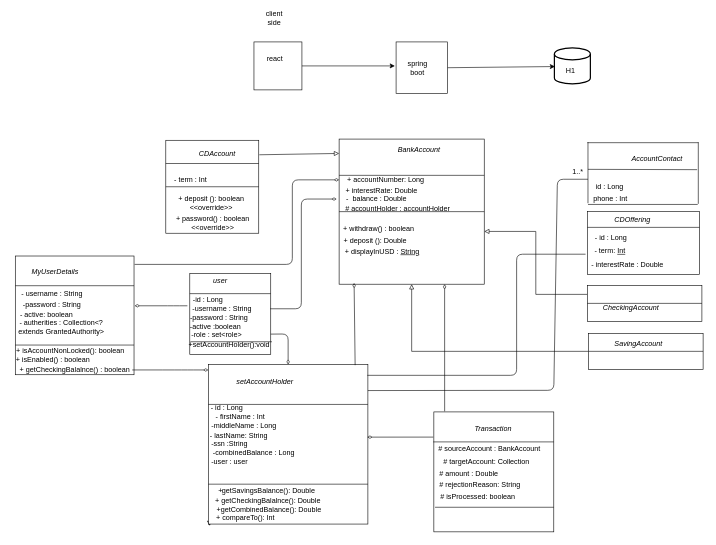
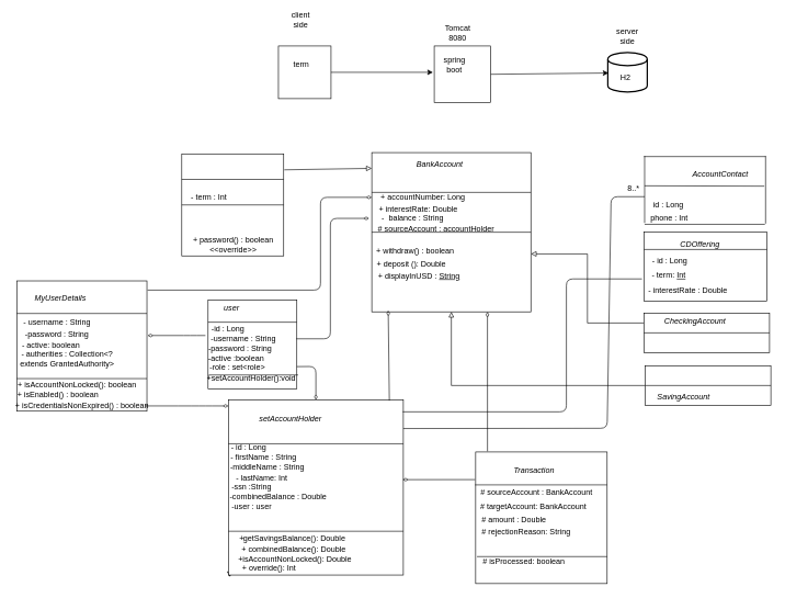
+ <mxCell id="9" value="Tomcat 8080" style="text;html=1;strokeColor=none;fillColor=none;align=center;verticalAlign=middle;whiteSpace=wrap;rounded=0;" parent="1" vertex="1"><mxGeometry x="676" y="39" width="40" height="20" as="geometry" /></mxCell>
+ <mxCell id="10" value="server side" style="text;html=1;strokeColor=none;fillColor=none;align=center;verticalAlign=middle;whiteSpace=wrap;rounded=0;" parent="1" vertex="1"><mxGeometry x="934" y="45" width="40" height="20" as="geometry" /></mxCell>
- <mxCell id="6" value="react" style="text;html=1;strokeColor=none;fillColor=none;align=center;verticalAlign=middle;whiteSpace=wrap;rounded=0;" parent="1" vertex="1"><mxGeometry x="438" y="88" width="40" height="20" as="geometry" /></mxCell>
+ <mxCell id="6" value="term" style="text;html=1;strokeColor=none;fillColor=none;align=center;verticalAlign=middle;whiteSpace=wrap;rounded=0;" parent="1" vertex="1"><mxGeometry x="438" y="88" width="40" height="20" as="geometry" /></mxCell>
- <mxCell id="4" value="spring boot" style="text;html=1;strokeColor=none;fillColor=none;align=center;verticalAlign=middle;whiteSpace=wrap;rounded=0;" parent="1" vertex="1"><mxGeometry x="676" y="103" width="40" height="20" as="geometry" /></mxCell>
+ <mxCell id="4" value="spring boot" style="text;html=1;strokeColor=none;fillColor=none;align=center;verticalAlign=middle;whiteSpace=wrap;rounded=0;" parent="1" vertex="1"><mxGeometry x="671" y="88" width="40" height="20" as="geometry" /></mxCell>
- <mxCell id="11" value="H1" style="text;html=1;strokeColor=none;fillColor=none;align=center;verticalAlign=middle;whiteSpace=wrap;rounded=0;" parent="1" vertex="1"><mxGeometry x="931" y="108" width="40" height="20" as="geometry" /></mxCell>
+ <mxCell id="11" value="H2" style="text;html=1;strokeColor=none;fillColor=none;align=center;verticalAlign=middle;whiteSpace=wrap;rounded=0;" parent="1" vertex="1"><mxGeometry x="931" y="108" width="40" height="20" as="geometry" /></mxCell>
- <mxCell id="16" value="BankAccount" style="text;html=1;strokeColor=none;fillColor=none;align=center;verticalAlign=middle;whiteSpace=wrap;rounded=0;fontStyle=2" parent="1" vertex="1"><mxGeometry x="636" y="233" width="125" height="32" as="geometry" /></mxCell>
+ <mxCell id="16" value="BankAccount" style="text;html=1;strokeColor=none;fillColor=none;align=center;verticalAlign=middle;whiteSpace=wrap;rounded=0;fontStyle=2" parent="1" vertex="1"><mxGeometry x="606" y="233" width="125" height="32" as="geometry" /></mxCell>
- <mxCell id="46" value="CDAccount" style="text;html=1;strokeColor=none;fillColor=none;align=center;verticalAlign=middle;whiteSpace=wrap;rounded=0;fontStyle=2" parent="1" vertex="1"><mxGeometry x="316" y="245" width="92" height="20" as="geometry" /></mxCell>
- <mxCell id="70" value="1..*" style="text;html=1;strokeColor=none;fillColor=none;align=center;verticalAlign=middle;whiteSpace=wrap;rounded=0;" parent="1" vertex="1"><mxGeometry x="943" y="276" width="41" height="20" as="geometry" /></mxCell>
+ <mxCell id="70" value="8..*" style="text;html=1;strokeColor=none;fillColor=none;align=center;verticalAlign=middle;whiteSpace=wrap;rounded=0;" parent="1" vertex="1"><mxGeometry x="943" y="276" width="41" height="20" as="geometry" /></mxCell>
- <mxCell id="19" value="-&amp;nbsp; balance : Double" style="text;html=1;strokeColor=none;fillColor=none;align=center;verticalAlign=middle;whiteSpace=wrap;rounded=0;" parent="1" vertex="1"><mxGeometry x="561" y="321" width="133" height="20" as="geometry" /></mxCell>
+ <mxCell id="19" value="-&amp;nbsp; balance : String" style="text;html=1;strokeColor=none;fillColor=none;align=center;verticalAlign=middle;whiteSpace=wrap;rounded=0;" parent="1" vertex="1"><mxGeometry x="561" y="321" width="133" height="20" as="geometry" /></mxCell>
- <mxCell id="49" value="+ deposit (): boolean &amp;lt;&amp;lt;override&amp;gt;&amp;gt;" style="text;html=1;strokeColor=none;fillColor=none;align=center;verticalAlign=middle;whiteSpace=wrap;rounded=0;" parent="1" vertex="1"><mxGeometry x="279" y="327" width="146" height="20" as="geometry" /></mxCell>
- <mxCell id="20" value="# accountHolder : accountHolder" style="text;html=1;strokeColor=none;fillColor=none;align=center;verticalAlign=middle;whiteSpace=wrap;rounded=0;" parent="1" vertex="1"><mxGeometry x="570" y="338" width="186" height="20" as="geometry" /></mxCell>
+ <mxCell id="20" value="# sourceAccount : accountHolder" style="text;html=1;strokeColor=none;fillColor=none;align=center;verticalAlign=middle;whiteSpace=wrap;rounded=0;" parent="1" vertex="1"><mxGeometry x="570" y="338" width="186" height="20" as="geometry" /></mxCell>
- <mxCell id="54" value="CDOffering" style="text;html=1;strokeColor=none;fillColor=none;align=center;verticalAlign=middle;whiteSpace=wrap;rounded=0;fontStyle=2" parent="1" vertex="1"><mxGeometry x="1002" y="355.5" width="105" height="20" as="geometry" /></mxCell>
+ <mxCell id="54" value="CDOffering" style="text;html=1;strokeColor=none;fillColor=none;align=center;verticalAlign=middle;whiteSpace=wrap;rounded=0;fontStyle=2" parent="1" vertex="1"><mxGeometry x="1012" y="360.5" width="105" height="20" as="geometry" /></mxCell>
- <mxCell id="92" value="user" style="text;html=1;strokeColor=none;fillColor=none;align=center;verticalAlign=middle;whiteSpace=wrap;rounded=0;fontStyle=2" vertex="1" parent="1"><mxGeometry x="347" y="458" width="40" height="20" as="geometry" /></mxCell>
+ <mxCell id="92" value="user" style="text;html=1;strokeColor=none;fillColor=none;align=center;verticalAlign=middle;whiteSpace=wrap;rounded=0;fontStyle=2" vertex="1" parent="1"><mxGeometry x="332" y="458" width="40" height="20" as="geometry" /></mxCell>
- <mxCell id="62" value="CheckingAccount" style="text;html=1;strokeColor=none;fillColor=none;align=center;verticalAlign=middle;whiteSpace=wrap;rounded=0;fontStyle=2" parent="1" vertex="1"><mxGeometry x="993.5" y="503" width="115.5" height="20" as="geometry" /></mxCell>
+ <mxCell id="62" value="CheckingAccount" style="text;html=1;strokeColor=none;fillColor=none;align=center;verticalAlign=middle;whiteSpace=wrap;rounded=0;fontStyle=2" parent="1" vertex="1"><mxGeometry x="998.5" y="478" width="115.5" height="20" as="geometry" /></mxCell>
- <mxCell id="66" value="SavingAccount" style="text;html=1;strokeColor=none;fillColor=none;align=center;verticalAlign=middle;whiteSpace=wrap;rounded=0;fontStyle=2" parent="1" vertex="1"><mxGeometry x="1009" y="562" width="111" height="20" as="geometry" /></mxCell>
+ <mxCell id="66" value="SavingAccount" style="text;html=1;strokeColor=none;fillColor=none;align=center;verticalAlign=middle;whiteSpace=wrap;rounded=0;fontStyle=2" parent="1" vertex="1"><mxGeometry x="984" y="592" width="111" height="20" as="geometry" /></mxCell>
- <mxCell id="81" value="+&amp;nbsp;getCheckingBalalnce() : boolean" style="text;html=1;strokeColor=none;fillColor=none;align=center;verticalAlign=middle;whiteSpace=wrap;rounded=0;" parent="1" vertex="1"><mxGeometry x="20.5" y="606" width="207" height="20" as="geometry" /></mxCell>
+ <mxCell id="81" value="+&amp;nbsp;isCredentialsNonExpired() : boolean" style="text;html=1;strokeColor=none;fillColor=none;align=center;verticalAlign=middle;whiteSpace=wrap;rounded=0;" parent="1" vertex="1"><mxGeometry x="20.5" y="606" width="207" height="20" as="geometry" /></mxCell>
- <mxCell id="30" value="- firstName : Int" style="text;html=1;strokeColor=none;fillColor=none;align=center;verticalAlign=middle;whiteSpace=wrap;rounded=0;" parent="1" vertex="1"><mxGeometry x="345" y="685" width="111" height="20" as="geometry" /></mxCell>
+ <mxCell id="30" value="- firstName : String" style="text;html=1;strokeColor=none;fillColor=none;align=center;verticalAlign=middle;whiteSpace=wrap;rounded=0;" parent="1" vertex="1"><mxGeometry x="345" y="685" width="111" height="20" as="geometry" /></mxCell>
- <mxCell id="31" value="-middleName : Long" style="text;html=1;strokeColor=none;fillColor=none;align=center;verticalAlign=middle;whiteSpace=wrap;rounded=0;" parent="1" vertex="1"><mxGeometry x="346" y="700" width="121" height="20" as="geometry" /></mxCell>
+ <mxCell id="31" value="-middleName : String" style="text;html=1;strokeColor=none;fillColor=none;align=center;verticalAlign=middle;whiteSpace=wrap;rounded=0;" parent="1" vertex="1"><mxGeometry x="346" y="700" width="121" height="20" as="geometry" /></mxCell>
- <mxCell id="107" value="Transaction" style="text;html=1;strokeColor=none;fillColor=none;align=center;verticalAlign=middle;whiteSpace=wrap;rounded=0;fontStyle=2" vertex="1" parent="1"><mxGeometry x="777" y="705" width="90" height="20" as="geometry" /></mxCell>
+ <mxCell id="107" value="Transaction" style="text;html=1;strokeColor=none;fillColor=none;align=center;verticalAlign=middle;whiteSpace=wrap;rounded=0;fontStyle=2" vertex="1" parent="1"><mxGeometry x="767" y="705" width="90" height="20" as="geometry" /></mxCell>
- <mxCell id="32" value="- lastName: String" style="text;html=1;strokeColor=none;fillColor=none;align=center;verticalAlign=middle;whiteSpace=wrap;rounded=0;" parent="1" vertex="1"><mxGeometry x="343" y="716" width="110" height="20" as="geometry" /></mxCell>
+ <mxCell id="32" value="- lastName: Int" style="text;html=1;strokeColor=none;fillColor=none;align=center;verticalAlign=middle;whiteSpace=wrap;rounded=0;" parent="1" vertex="1"><mxGeometry x="343" y="716" width="110" height="20" as="geometry" /></mxCell>
- <mxCell id="34" value="-combinedBalance : Long" style="text;html=1;strokeColor=none;fillColor=none;align=center;verticalAlign=middle;whiteSpace=wrap;rounded=0;" parent="1" vertex="1"><mxGeometry x="346" y="745" width="154" height="20" as="geometry" /></mxCell>
+ <mxCell id="34" value="-combinedBalance : Double" style="text;html=1;strokeColor=none;fillColor=none;align=center;verticalAlign=middle;whiteSpace=wrap;rounded=0;" parent="1" vertex="1"><mxGeometry x="346" y="745" width="154" height="20" as="geometry" /></mxCell>
- <mxCell id="109" value="# targetAccount: Collection" style="text;html=1;strokeColor=none;fillColor=none;align=center;verticalAlign=middle;whiteSpace=wrap;rounded=0;" vertex="1" parent="1"><mxGeometry x="725" y="760" width="172" height="20" as="geometry" /></mxCell>
+ <mxCell id="109" value="# targetAccount: BankAccount" style="text;html=1;strokeColor=none;fillColor=none;align=center;verticalAlign=middle;whiteSpace=wrap;rounded=0;" vertex="1" parent="1"><mxGeometry x="725" y="760" width="172" height="20" as="geometry" /></mxCell>
- <mxCell id="112" value="#&amp;nbsp;isProcessed: boolean" style="text;html=1;strokeColor=none;fillColor=none;align=center;verticalAlign=middle;whiteSpace=wrap;rounded=0;" vertex="1" parent="1"><mxGeometry x="727" y="817" width="139" height="20" as="geometry" /></mxCell>
+ <mxCell id="112" value="#&amp;nbsp;isProcessed: boolean" style="text;html=1;strokeColor=none;fillColor=none;align=center;verticalAlign=middle;whiteSpace=wrap;rounded=0;" vertex="1" parent="1"><mxGeometry x="727" y="842" width="139" height="20" as="geometry" /></mxCell>
- <mxCell id="86" value="+ getCheckingBalalnce(): Double" style="text;html=1;strokeColor=none;fillColor=none;align=center;verticalAlign=middle;whiteSpace=wrap;rounded=0;" vertex="1" parent="1"><mxGeometry x="356" y="825" width="181" height="20" as="geometry" /></mxCell>
+ <mxCell id="86" value="+ combinedBalance(): Double" style="text;html=1;strokeColor=none;fillColor=none;align=center;verticalAlign=middle;whiteSpace=wrap;rounded=0;" vertex="1" parent="1"><mxGeometry x="356" y="825" width="181" height="20" as="geometry" /></mxCell>
- <mxCell id="87" value="+getCombinedBalance(): Double&amp;nbsp;" style="text;html=1;strokeColor=none;fillColor=none;align=center;verticalAlign=middle;whiteSpace=wrap;rounded=0;" vertex="1" parent="1"><mxGeometry x="358" y="840" width="184" height="20" as="geometry" /></mxCell>
+ <mxCell id="87" value="+isAccountNonLocked(): Double&amp;nbsp;" style="text;html=1;strokeColor=none;fillColor=none;align=center;verticalAlign=middle;whiteSpace=wrap;rounded=0;" vertex="1" parent="1"><mxGeometry x="358" y="840" width="184" height="20" as="geometry" /></mxCell>
- <mxCell id="88" value="+ compareTo(): Int" style="text;html=1;strokeColor=none;fillColor=none;align=center;verticalAlign=middle;whiteSpace=wrap;rounded=0;" vertex="1" parent="1"><mxGeometry x="358" y="853" width="102" height="20" as="geometry" /></mxCell>
+ <mxCell id="88" value="+ override(): Int" style="text;html=1;strokeColor=none;fillColor=none;align=center;verticalAlign=middle;whiteSpace=wrap;rounded=0;" vertex="1" parent="1"><mxGeometry x="358" y="853" width="102" height="20" as="geometry" /></mxCell>
